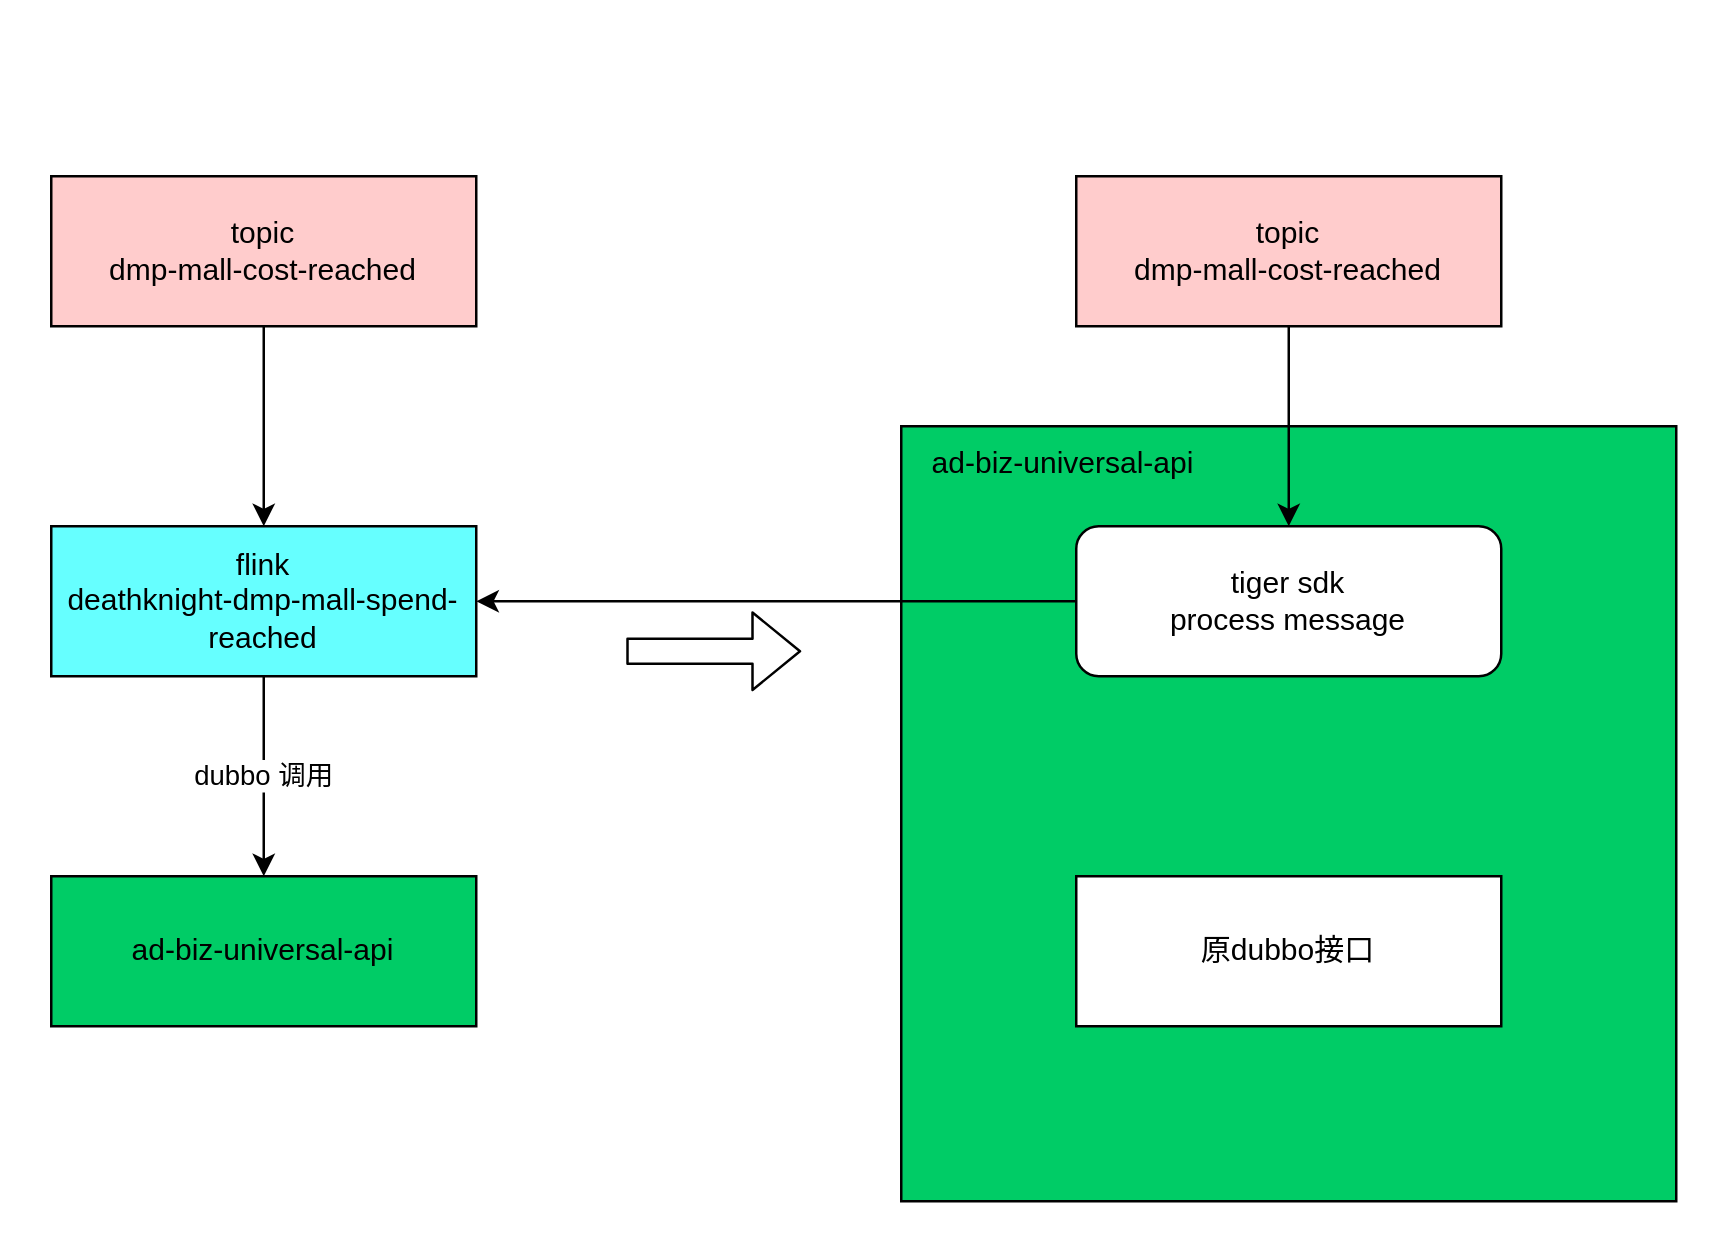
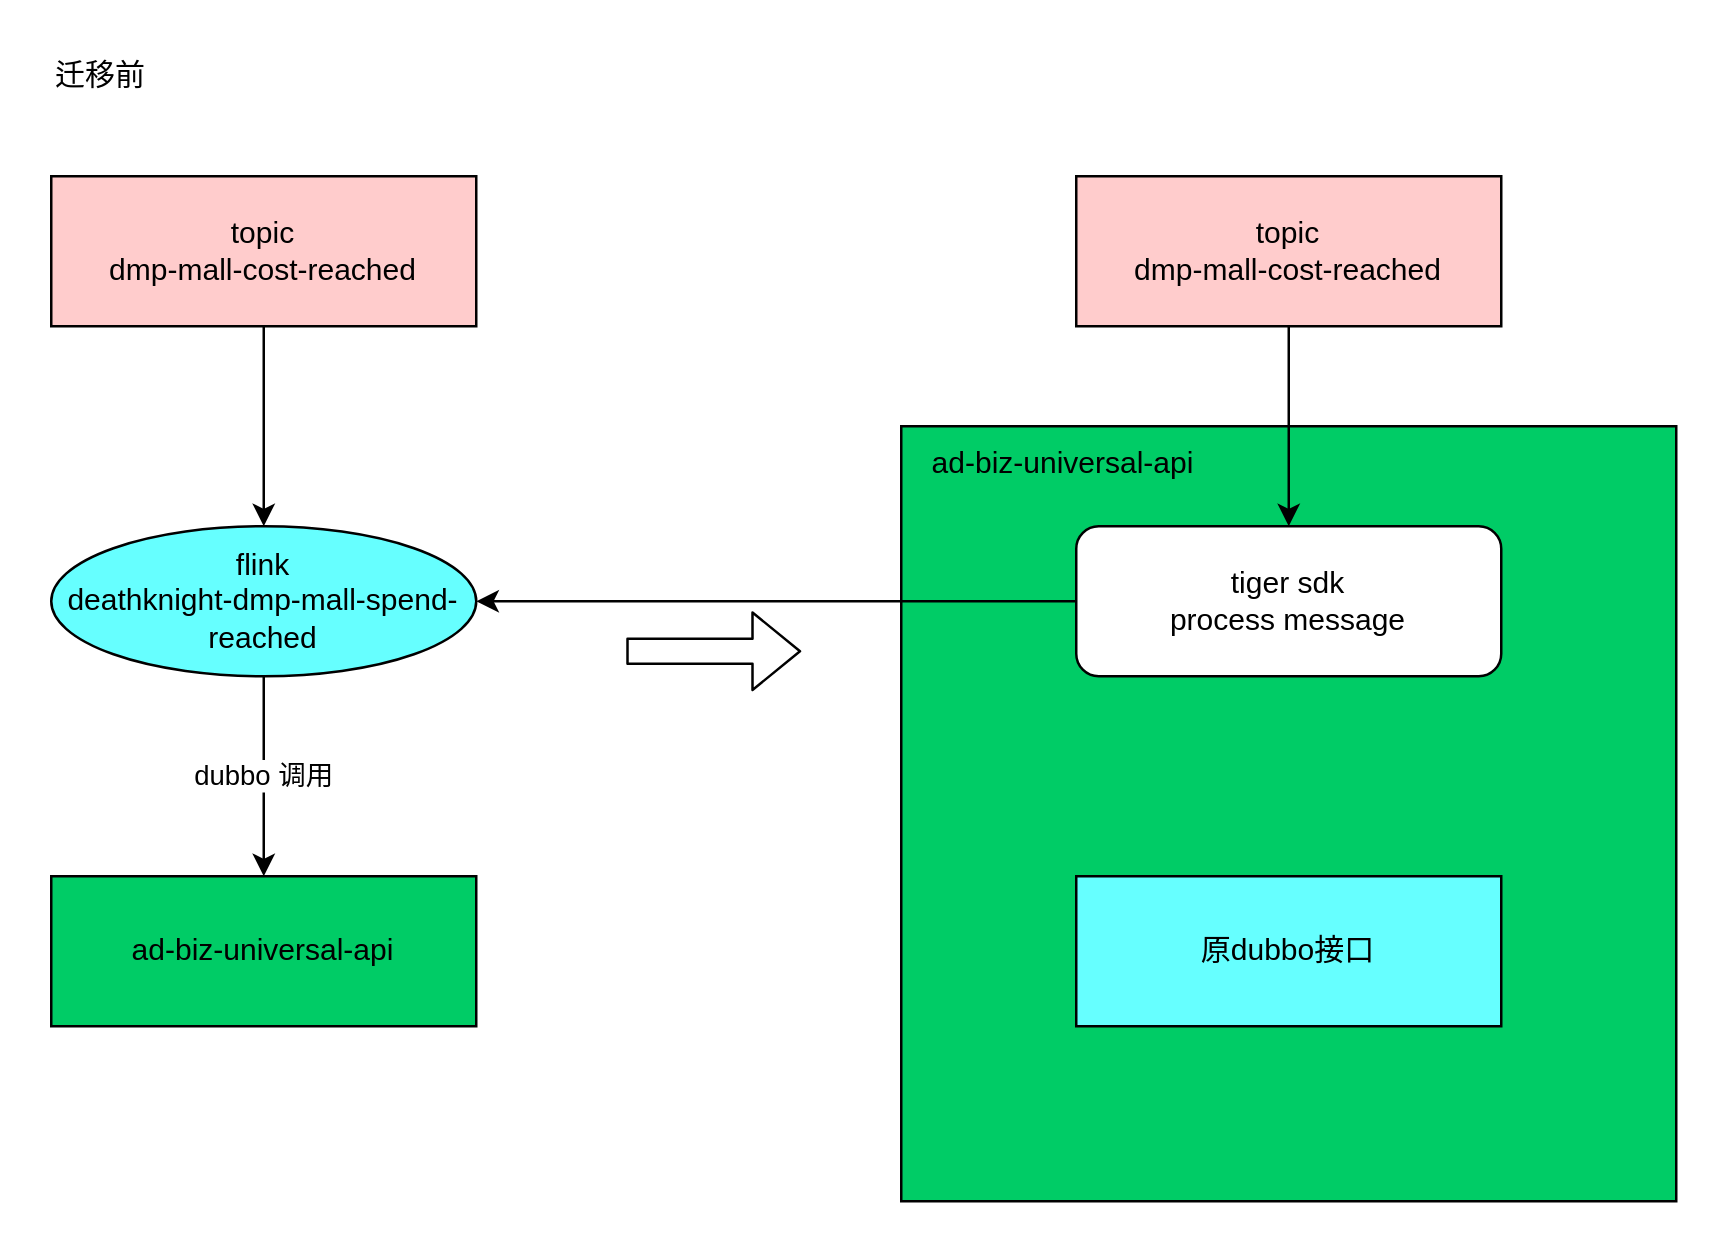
+ <mxCell id="15" value="迁移前" style="text;html=1;strokeColor=none;fillColor=none;align=center;verticalAlign=middle;whiteSpace=wrap;rounded=0;" vertex="1" parent="1"><mxGeometry x="20" y="20" width="40" height="20" as="geometry" /></mxCell>
- <mxCell id="6" value="flink&lt;br&gt;deathknight-dmp-mall-spend-reached" style="rounded=0;whiteSpace=wrap;html=1;fillColor=#66FFFF;" vertex="1" parent="1"><mxGeometry x="20" y="210" width="170" height="60" as="geometry" /></mxCell>
+ <mxCell id="6" value="flink&lt;br&gt;deathknight-dmp-mall-spend-reached" style="ellipse;whiteSpace=wrap;html=1;fillColor=#66FFFF;" vertex="1" parent="1"><mxGeometry x="20" y="210" width="170" height="60" as="geometry" /></mxCell>
- <mxCell id="13" value="原dubbo接口" style="rounded=0;whiteSpace=wrap;html=1;" vertex="1" parent="1"><mxGeometry x="430" y="350" width="170" height="60" as="geometry" /></mxCell>
+ <mxCell id="13" value="原dubbo接口" style="rounded=0;whiteSpace=wrap;html=1;fillColor=#66ffff;" vertex="1" parent="1"><mxGeometry x="430" y="350" width="170" height="60" as="geometry" /></mxCell>
